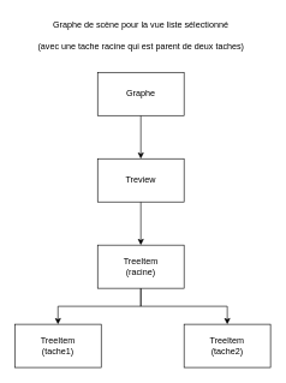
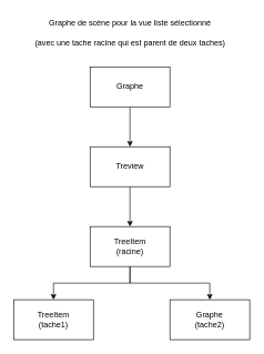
- <mxCell id="12" value="&lt;div&gt;TreeItem&lt;/div&gt;&lt;div&gt;(tache2)&lt;br&gt;&lt;/div&gt;" style="rounded=0;whiteSpace=wrap;html=1;" vertex="1" parent="1"><mxGeometry x="255" y="450" width="120" height="60" as="geometry" /></mxCell>
+ <mxCell id="12" value="&lt;div&gt;Graphe&lt;/div&gt;&lt;div&gt;(tache2)&lt;br&gt;&lt;/div&gt;" style="rounded=0;whiteSpace=wrap;html=1;" vertex="1" parent="1"><mxGeometry x="255" y="450" width="120" height="60" as="geometry" /></mxCell>
